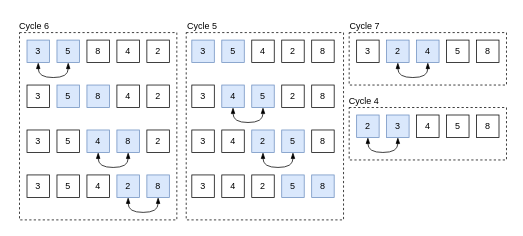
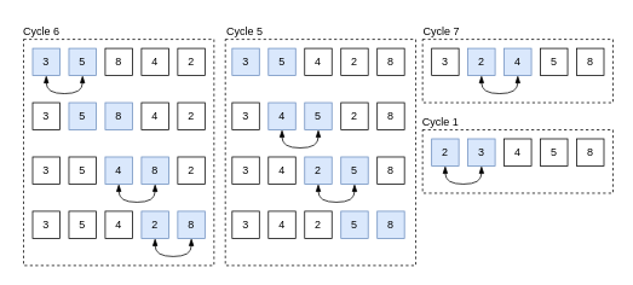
- <mxCell id="66" value="Cycle 4" style="text;strokeColor=none;align=center;fillColor=none;html=1;verticalAlign=middle;whiteSpace=wrap;rounded=0;" vertex="1" parent="1"><mxGeometry x="459.5" y="120" width="50" height="30" as="geometry" /></mxCell>
+ <mxCell id="66" value="Cycle 1" style="text;strokeColor=none;align=center;fillColor=none;html=1;verticalAlign=middle;whiteSpace=wrap;rounded=0;" vertex="1" parent="1"><mxGeometry x="459.5" y="120" width="50" height="30" as="geometry" /></mxCell>
